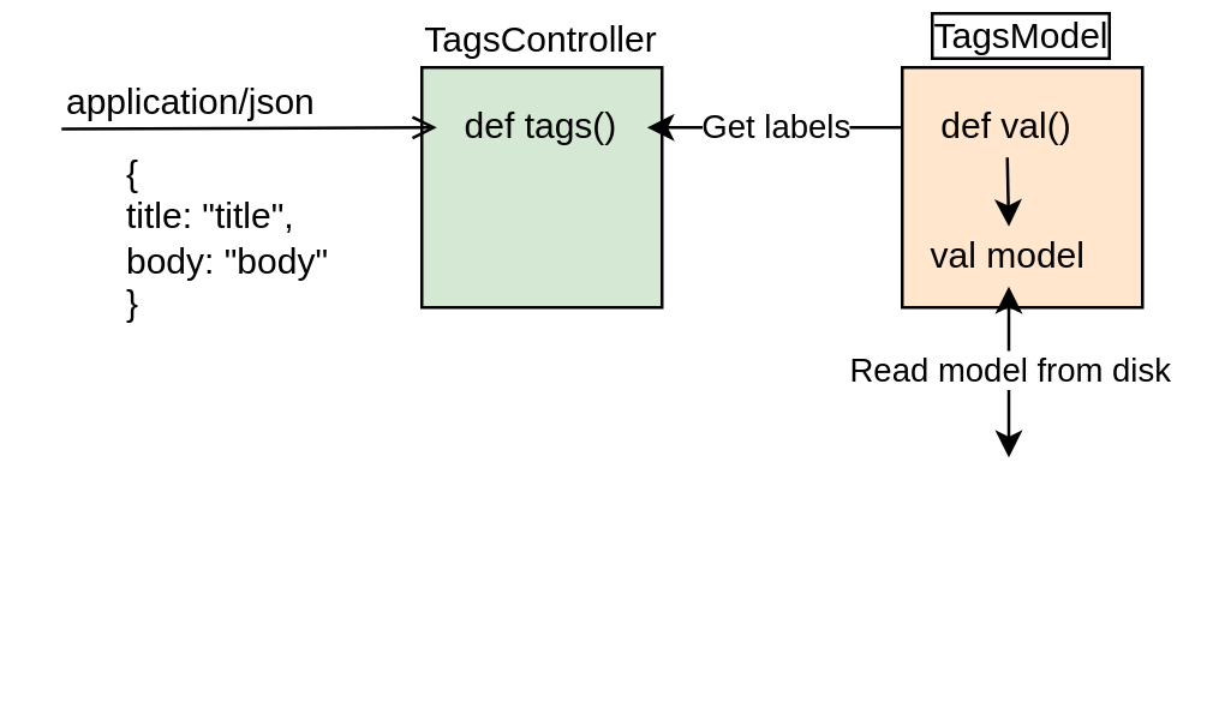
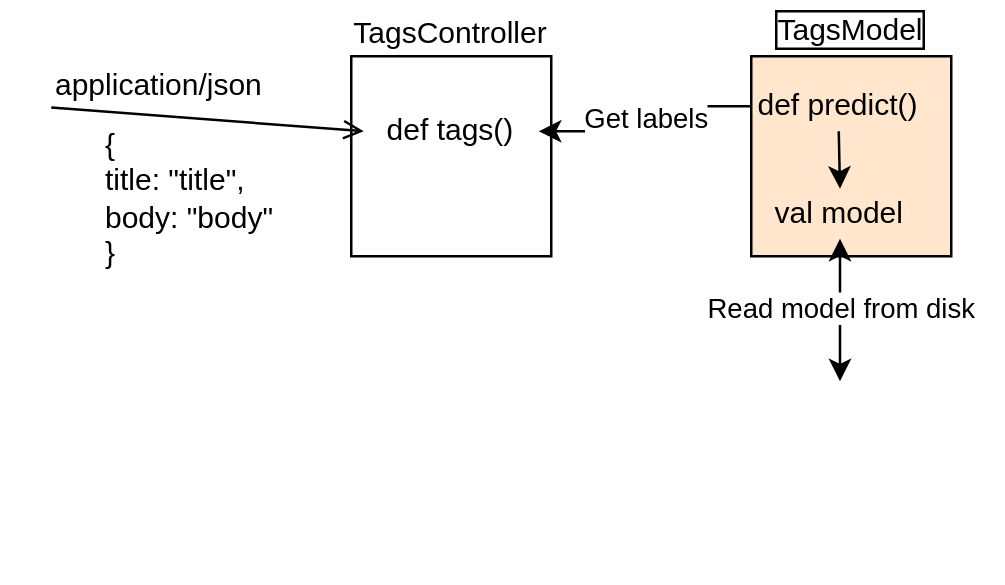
- <mxCell id="6" value="def tags()" style="text;html=1;strokeColor=none;fillColor=none;align=center;verticalAlign=middle;whiteSpace=wrap;rounded=0;" vertex="1" parent="1"><mxGeometry x="145" y="32" width="70" height="20" as="geometry" /></mxCell>
+ <mxCell id="6" value="def tags()" style="text;html=1;strokeColor=none;fillColor=none;align=center;verticalAlign=middle;whiteSpace=wrap;rounded=0;" vertex="1" parent="1"><mxGeometry x="145" y="42" width="70" height="20" as="geometry" /></mxCell>
- <mxCell id="8" value="def val()" style="text;html=1;strokeColor=none;fillColor=none;align=center;verticalAlign=middle;whiteSpace=wrap;rounded=0;" vertex="1" parent="1"><mxGeometry x="300" y="32" width="70" height="20" as="geometry" /></mxCell>
+ <mxCell id="8" value="def predict()" style="text;html=1;strokeColor=none;fillColor=none;align=center;verticalAlign=middle;whiteSpace=wrap;rounded=0;" vertex="1" parent="1"><mxGeometry x="300" y="32" width="70" height="20" as="geometry" /></mxCell>
- <mxCell id="2" value="TagsController" style="whiteSpace=wrap;html=1;aspect=fixed;labelPosition=center;verticalLabelPosition=top;align=center;verticalAlign=bottom;fillColor=#d5e8d4;" vertex="1" parent="1"><mxGeometry x="140" y="22" width="80" height="80" as="geometry" /></mxCell>
+ <mxCell id="2" value="TagsController" style="whiteSpace=wrap;html=1;aspect=fixed;labelPosition=center;verticalLabelPosition=top;align=center;verticalAlign=bottom;" vertex="1" parent="1"><mxGeometry x="140" y="22" width="80" height="80" as="geometry" /></mxCell>
